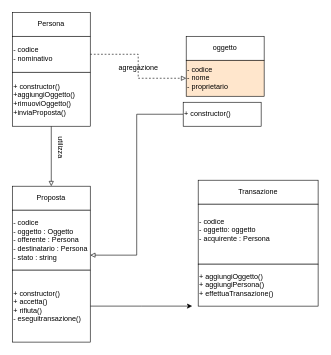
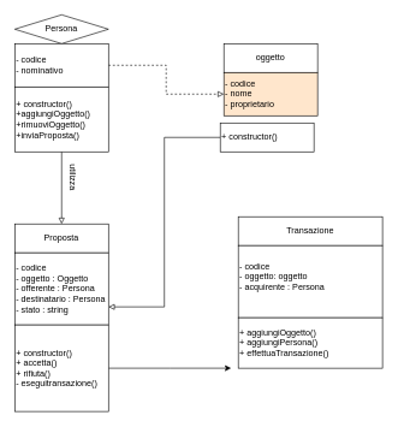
- <mxCell id="2" value="Persona" style="rounded=0;whiteSpace=wrap;html=1;" vertex="1" parent="1"><mxGeometry x="20" y="20" width="130" height="40" as="geometry" /></mxCell>
+ <mxCell id="2" value="Persona" style="rhombus;whiteSpace=wrap;html=1;" vertex="1" parent="1"><mxGeometry x="20" y="20" width="130" height="40" as="geometry" /></mxCell>
- <mxCell id="21" value="agregazione" style="text;html=1;align=center;verticalAlign=middle;resizable=0;points=[];autosize=1;strokeColor=none;fillColor=none;" vertex="1" parent="1"><mxGeometry x="185" y="98" width="90" height="30" as="geometry" /></mxCell>
